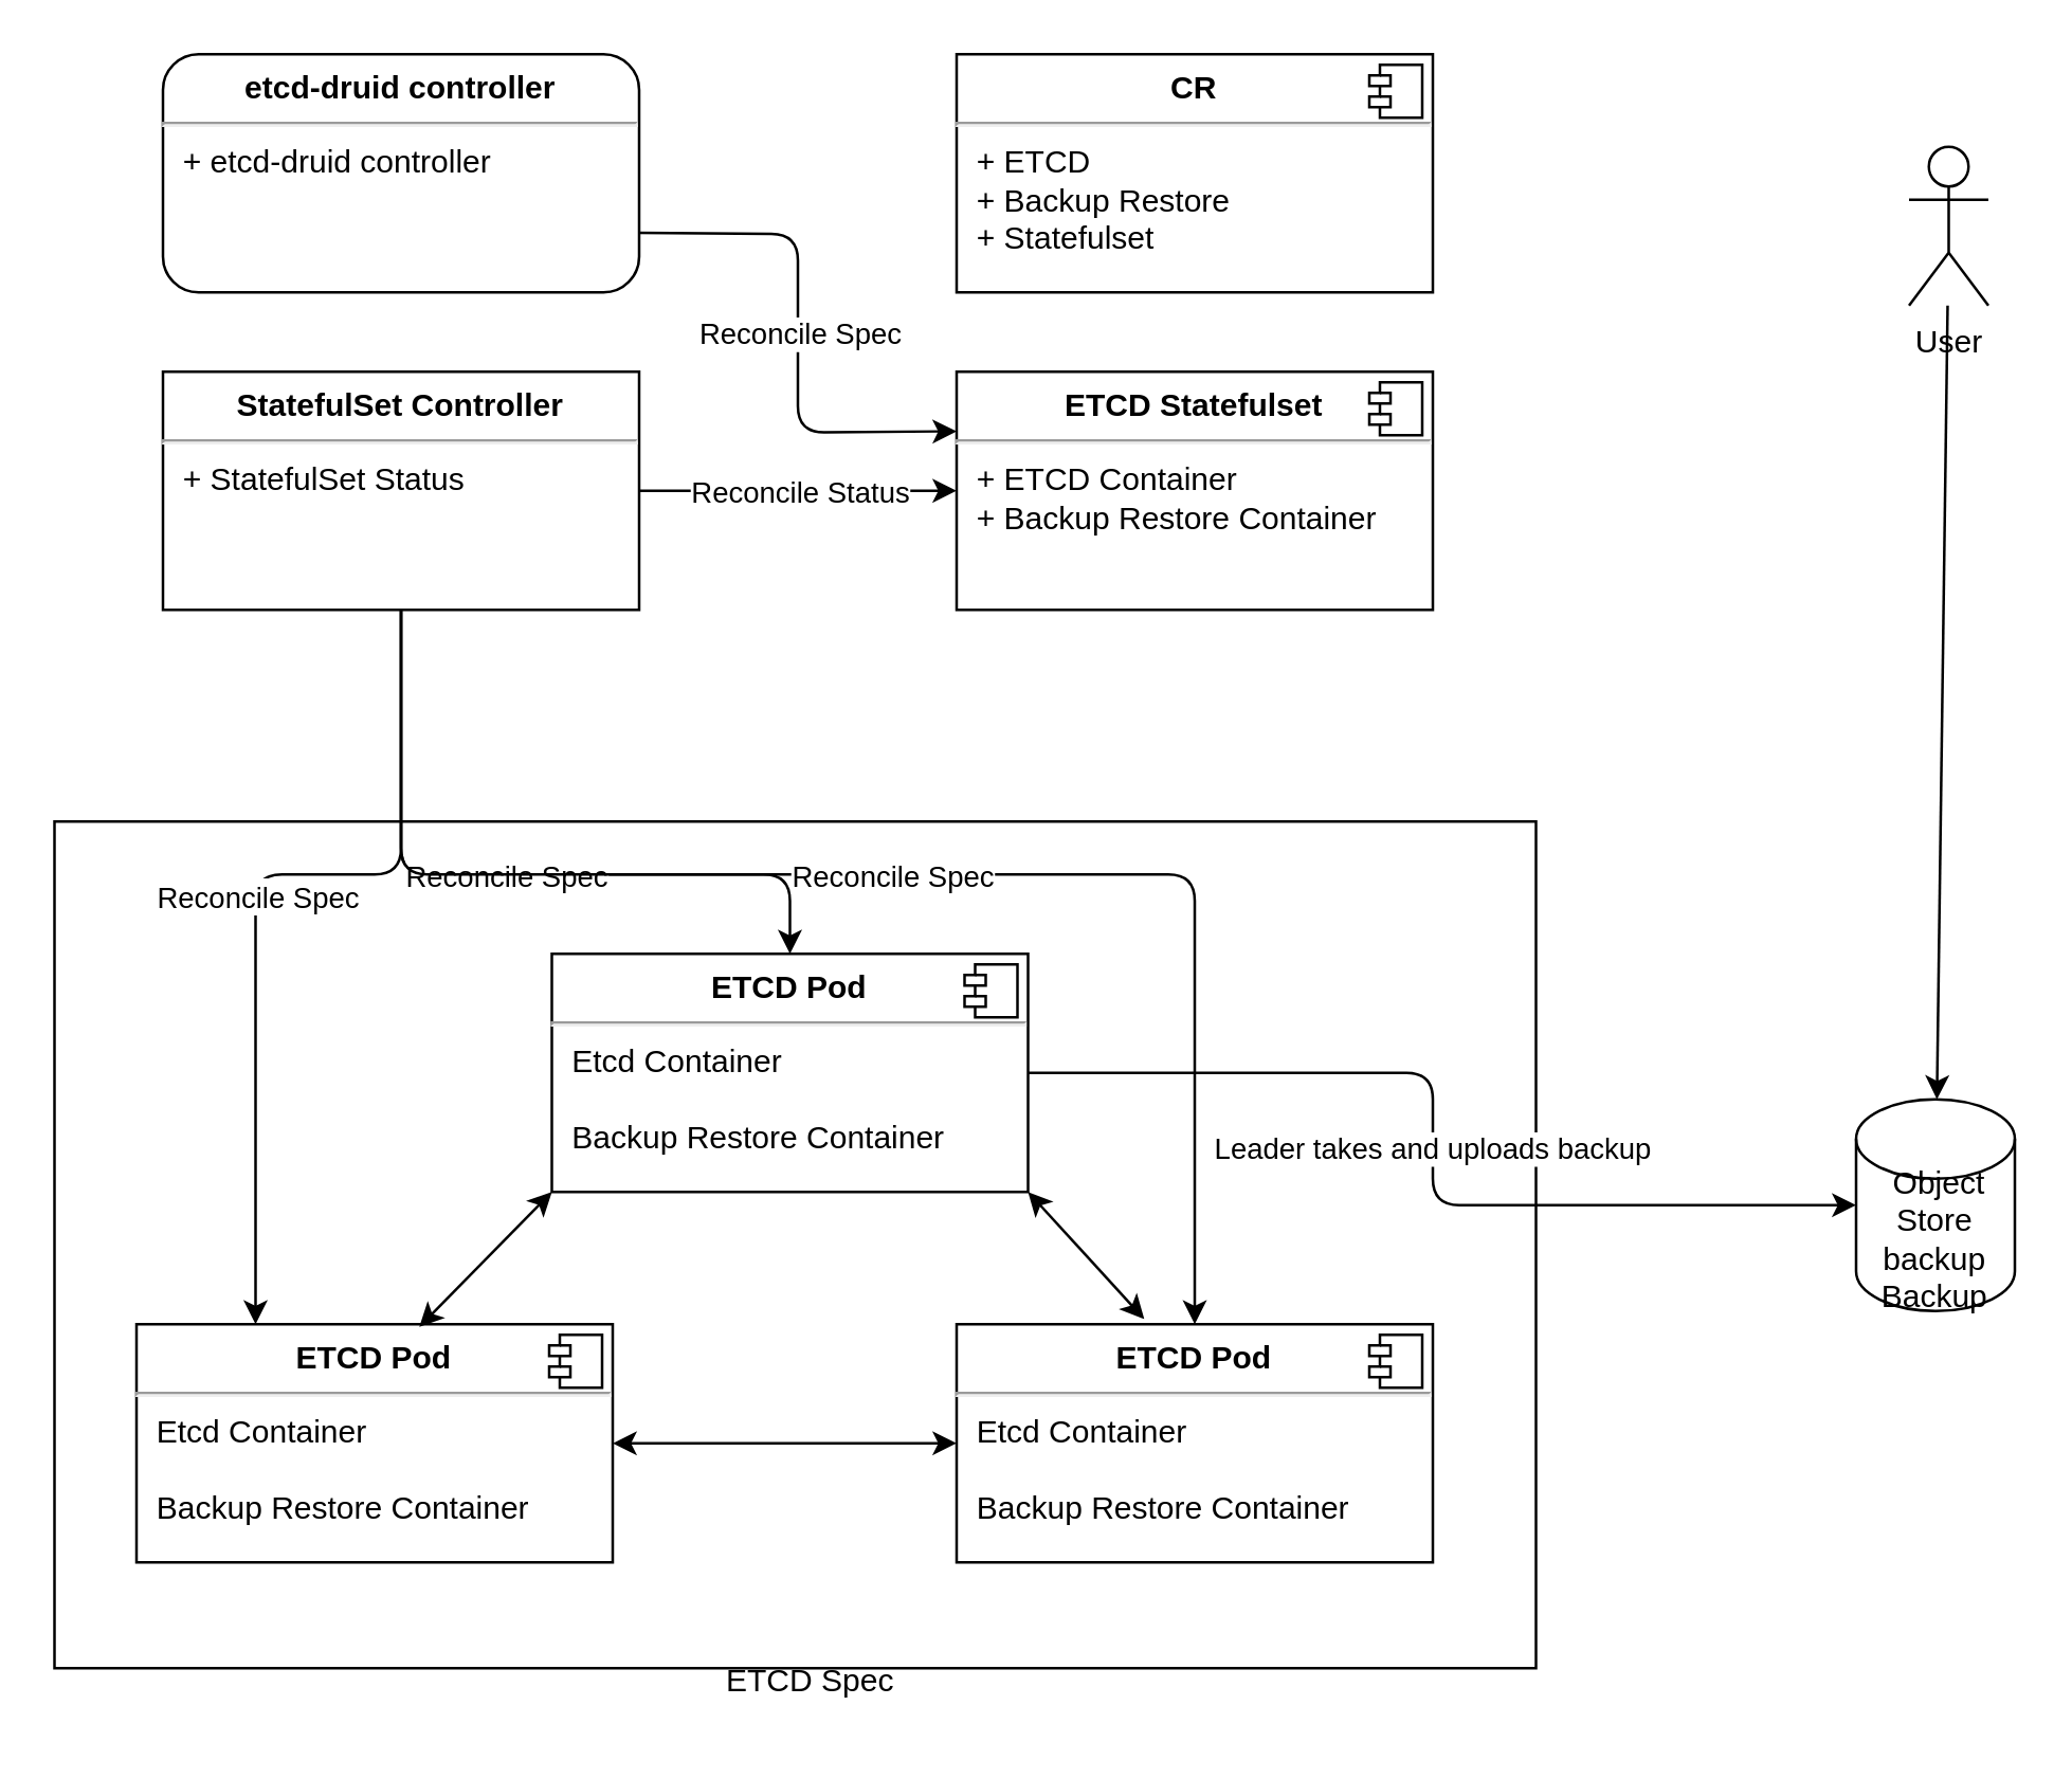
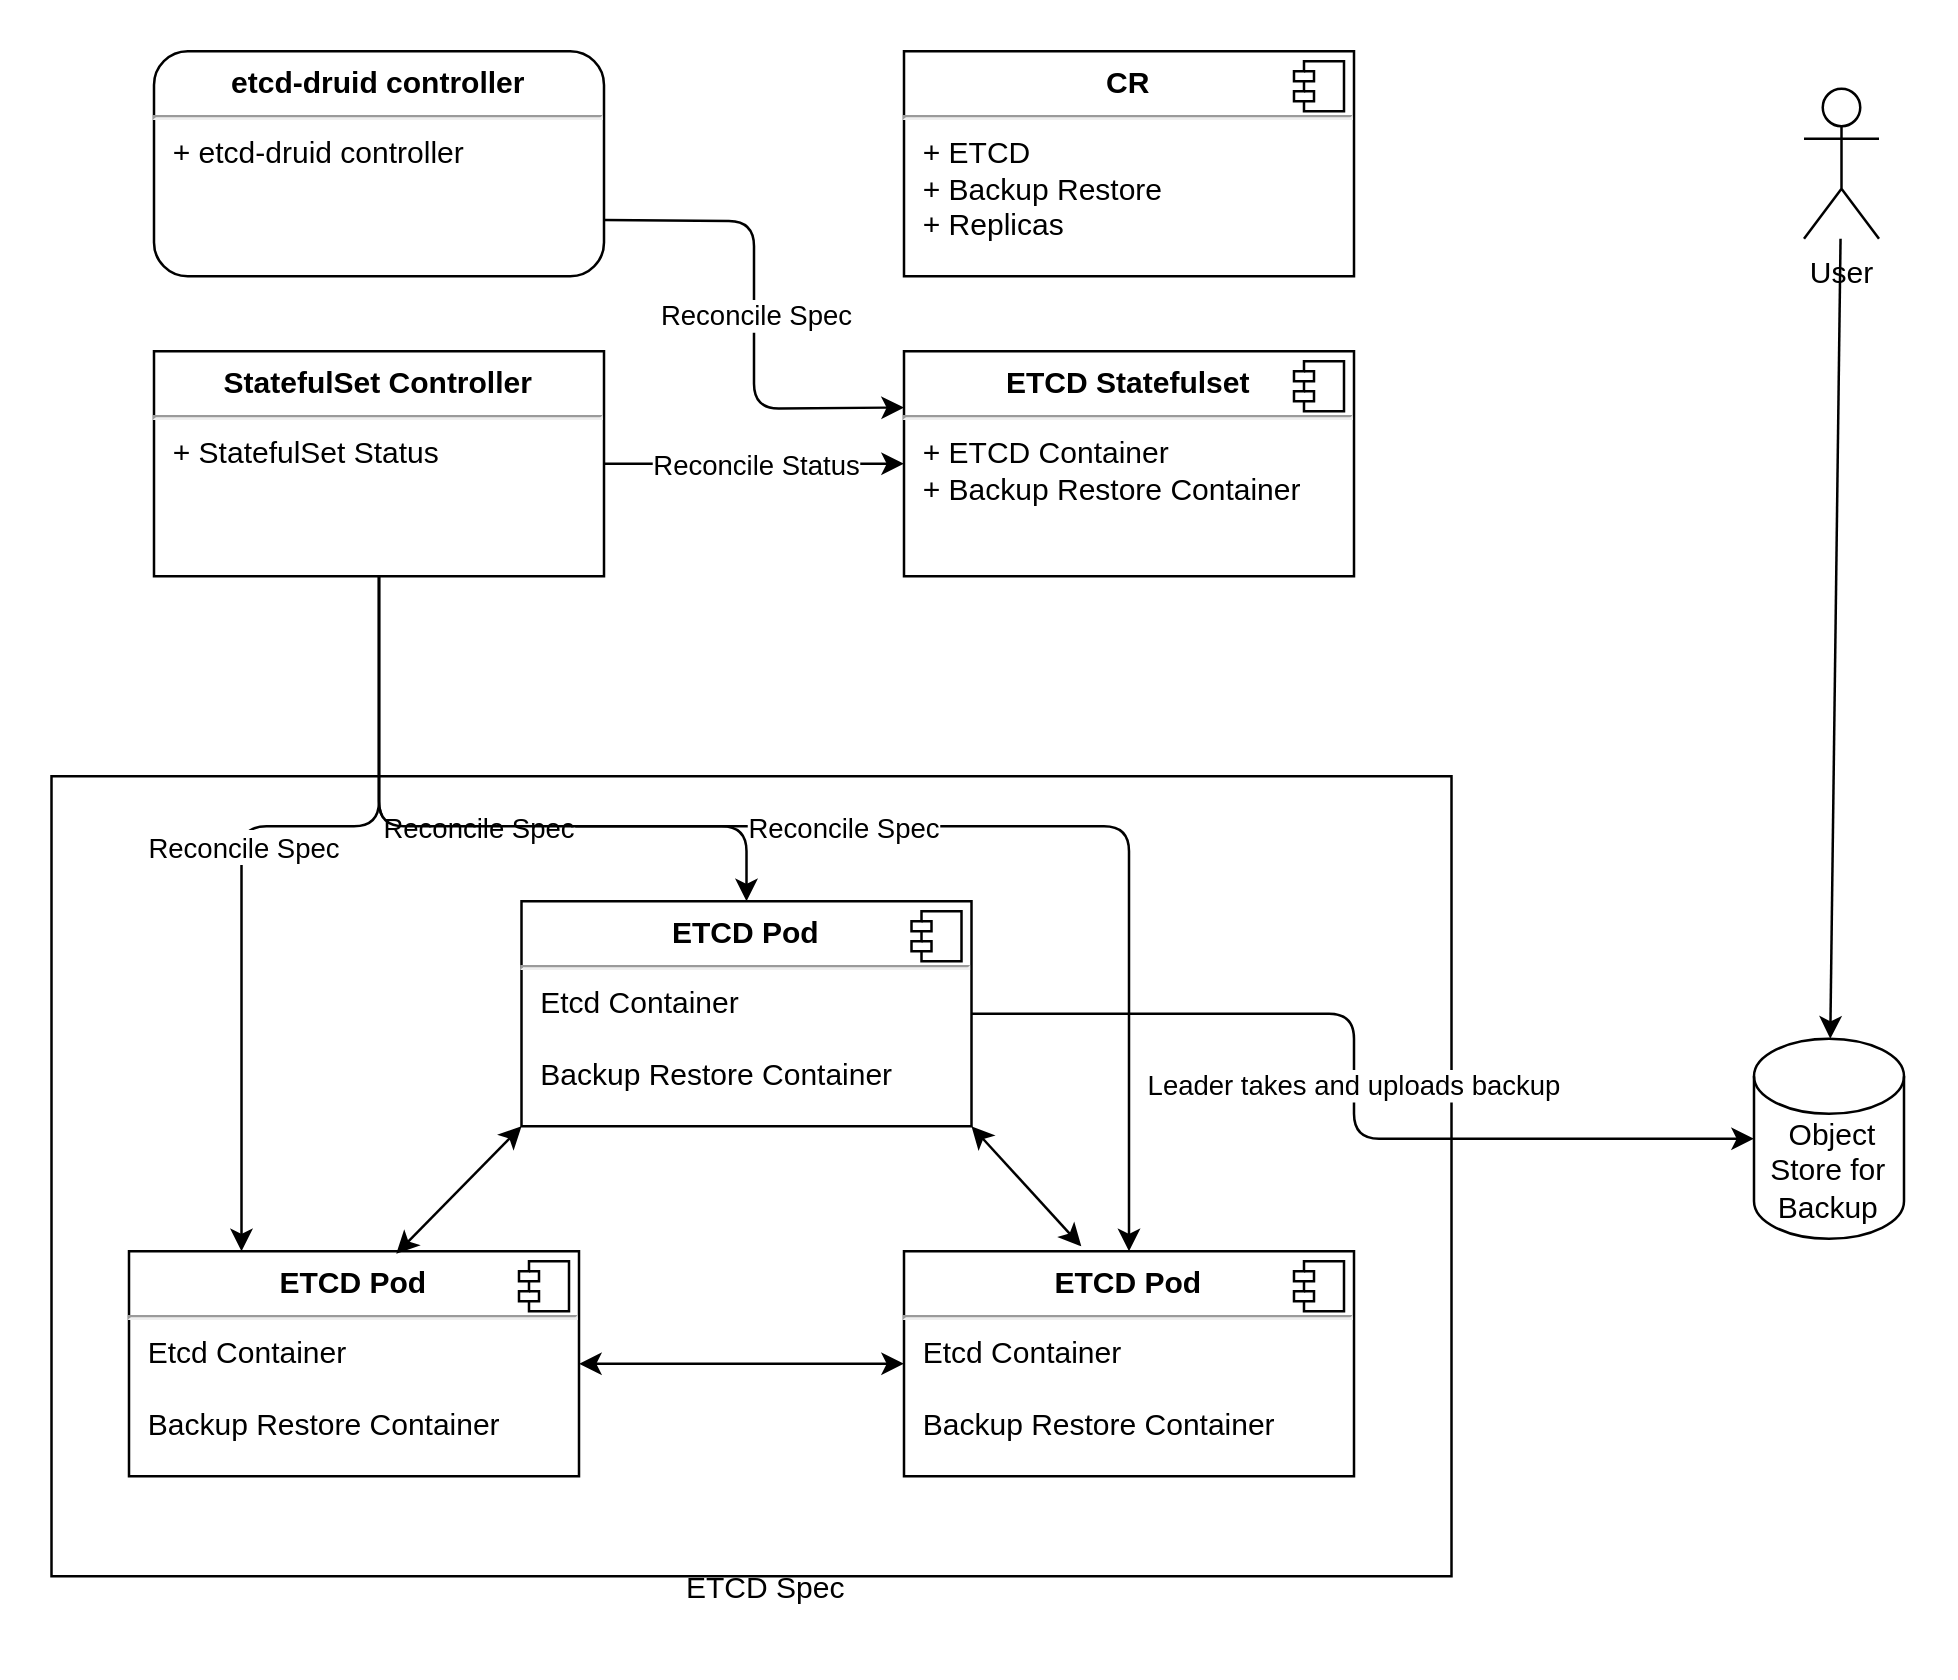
- <mxCell id="8" value="&lt;p style=&quot;margin: 0px ; margin-top: 6px ; text-align: center&quot;&gt;&lt;b&gt;CR&lt;/b&gt;&lt;/p&gt;&lt;hr&gt;&lt;p style=&quot;margin: 0px ; margin-left: 8px&quot;&gt;+ ETCD&lt;br&gt;+ Backup Restore&lt;/p&gt;&lt;p style=&quot;margin: 0px ; margin-left: 8px&quot;&gt;+ Statefulset&lt;/p&gt;" style="align=left;overflow=fill;html=1;dropTarget=0;" parent="1" vertex="1"><mxGeometry x="361" y="20" width="180" height="90" as="geometry" /></mxCell>
+ <mxCell id="8" value="&lt;p style=&quot;margin: 0px ; margin-top: 6px ; text-align: center&quot;&gt;&lt;b&gt;CR&lt;/b&gt;&lt;/p&gt;&lt;hr&gt;&lt;p style=&quot;margin: 0px ; margin-left: 8px&quot;&gt;+ ETCD&lt;br&gt;+ Backup Restore&lt;/p&gt;&lt;p style=&quot;margin: 0px ; margin-left: 8px&quot;&gt;+ Replicas&lt;/p&gt;" style="align=left;overflow=fill;html=1;dropTarget=0;" parent="1" vertex="1"><mxGeometry x="361" y="20" width="180" height="90" as="geometry" /></mxCell>
- <mxCell id="14" value="User" style="shape=umlActor;verticalLabelPosition=bottom;verticalAlign=top;html=1;" parent="1" vertex="1"><mxGeometry x="721" y="55" width="30" height="60" as="geometry" /></mxCell>
+ <mxCell id="14" value="User" style="shape=umlActor;verticalLabelPosition=bottom;verticalAlign=top;html=1;" parent="1" vertex="1"><mxGeometry x="721" y="35" width="30" height="60" as="geometry" /></mxCell>
- <mxCell id="31" value="&amp;nbsp;Object Store backup Backup" style="shape=cylinder3;whiteSpace=wrap;html=1;boundedLbl=1;backgroundOutline=1;size=15;" vertex="1" parent="1"><mxGeometry x="701" y="415" width="60" height="80" as="geometry" /></mxCell>
+ <mxCell id="31" value="&amp;nbsp;Object Store for Backup" style="shape=cylinder3;whiteSpace=wrap;html=1;boundedLbl=1;backgroundOutline=1;size=15;" vertex="1" parent="1"><mxGeometry x="701" y="415" width="60" height="80" as="geometry" /></mxCell>
